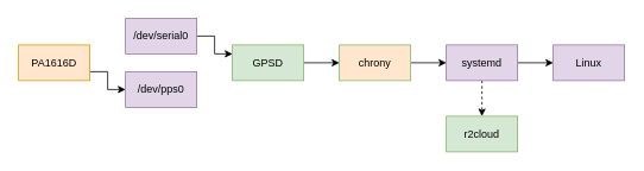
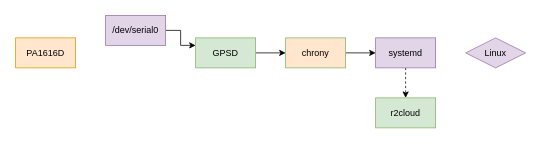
- <mxCell id="11" style="edgeStyle=orthogonalEdgeStyle;rounded=0;orthogonalLoop=1;jettySize=auto;html=1;entryX=0;entryY=0.5;entryDx=0;entryDy=0;" edge="1" parent="1" source="13" target="14"><mxGeometry relative="1" as="geometry" /></mxCell>
- <mxCell id="14" value="Linux" style="rounded=0;whiteSpace=wrap;html=1;fillColor=#e1d5e7;strokeColor=#9673a6;" vertex="1" parent="1"><mxGeometry x="620" y="50" width="80" height="40" as="geometry" /></mxCell>
+ <mxCell id="14" value="Linux" style="rhombus;whiteSpace=wrap;html=1;fillColor=#e1d5e7;strokeColor=#9673a6;" vertex="1" parent="1"><mxGeometry x="620" y="50" width="80" height="40" as="geometry" /></mxCell>
- <mxCell id="2" style="edgeStyle=orthogonalEdgeStyle;rounded=0;orthogonalLoop=1;jettySize=auto;html=1;entryX=0;entryY=0.5;entryDx=0;entryDy=0;exitX=1;exitY=0.75;exitDx=0;exitDy=0;" edge="1" parent="1" source="3" target="6"><mxGeometry relative="1" as="geometry" /></mxCell>
- <mxCell id="6" value="/dev/pps0" style="rounded=0;whiteSpace=wrap;html=1;fillColor=#e1d5e7;strokeColor=#9673a6;" vertex="1" parent="1"><mxGeometry x="140" y="80" width="80" height="40" as="geometry" /></mxCell>
